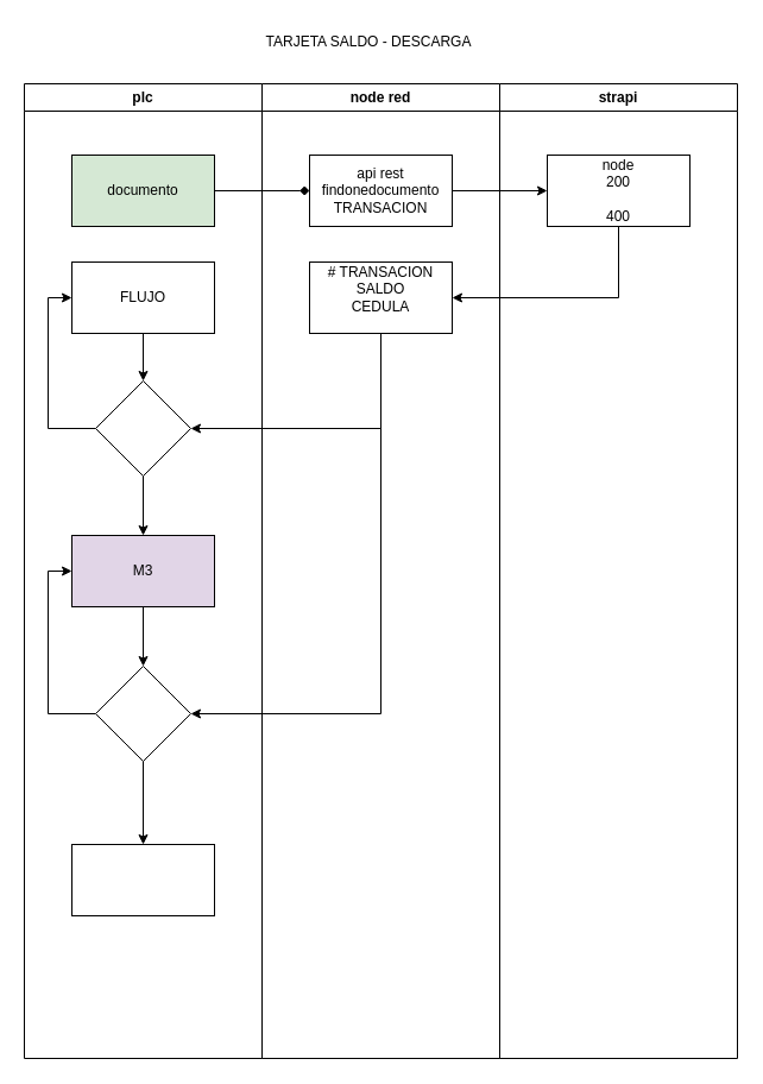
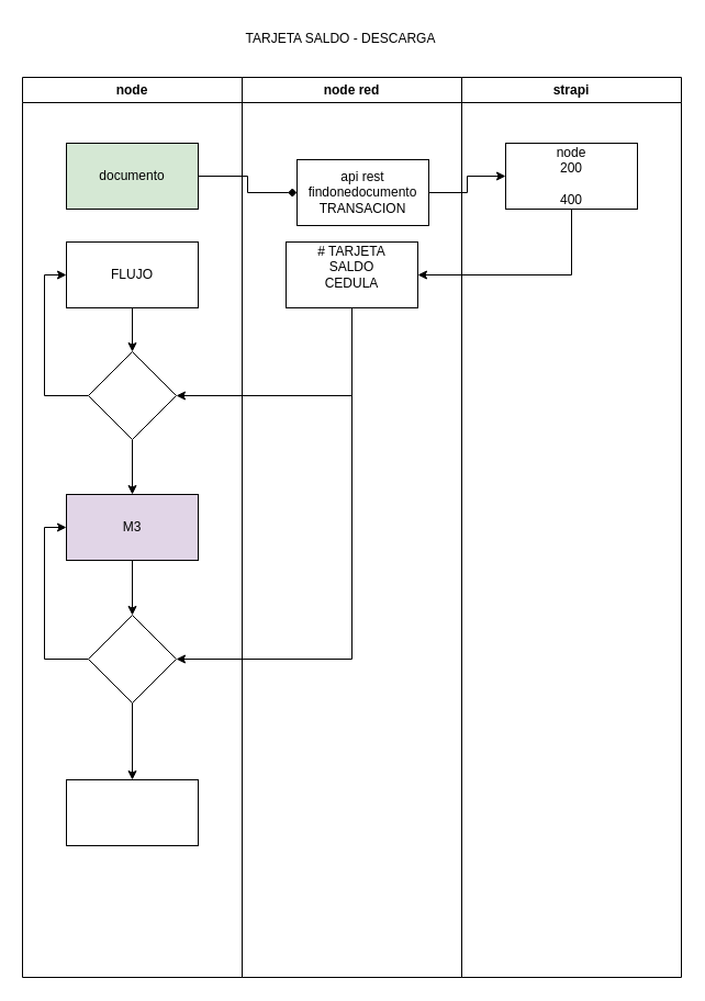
- <mxCell id="2" value="plc" style="swimlane;whiteSpace=wrap;html=1;" vertex="1" parent="1"><mxGeometry x="20" y="70" width="200" height="820" as="geometry" /></mxCell>
+ <mxCell id="2" value="node" style="swimlane;whiteSpace=wrap;html=1;" vertex="1" parent="1"><mxGeometry x="20" y="70" width="200" height="820" as="geometry" /></mxCell>
- <mxCell id="16" value="api rest&lt;br&gt;findonedocumento&lt;br&gt;TRANSACION" style="rounded=0;whiteSpace=wrap;html=1;" vertex="1" parent="15"><mxGeometry x="40" y="60" width="120" height="60" as="geometry" /></mxCell>
+ <mxCell id="16" value="api rest&lt;br&gt;findonedocumento&lt;br&gt;TRANSACION" style="rounded=0;whiteSpace=wrap;html=1;" vertex="1" parent="15"><mxGeometry x="50" y="75" width="120" height="60" as="geometry" /></mxCell>
- <mxCell id="17" value="# TRANSACION&lt;br&gt;SALDO&lt;br&gt;CEDULA&lt;div&gt;&lt;br/&gt;&lt;/div&gt;" style="rounded=0;whiteSpace=wrap;html=1;" vertex="1" parent="15"><mxGeometry x="40" y="150" width="120" height="60" as="geometry" /></mxCell>
+ <mxCell id="17" value="# TARJETA&lt;br&gt;SALDO&lt;br&gt;CEDULA&lt;div&gt;&lt;br/&gt;&lt;/div&gt;" style="rounded=0;whiteSpace=wrap;html=1;" vertex="1" parent="15"><mxGeometry x="40" y="150" width="120" height="60" as="geometry" /></mxCell>
